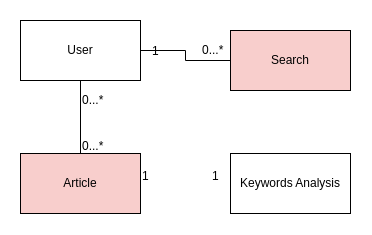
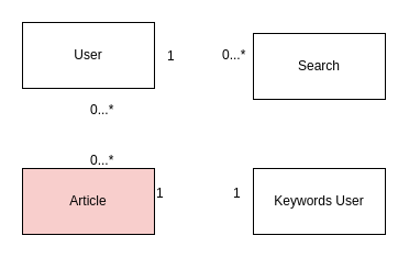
- <mxCell id="2" style="edgeStyle=orthogonalEdgeStyle;rounded=0;orthogonalLoop=1;jettySize=auto;html=1;exitX=1;exitY=0.5;exitDx=0;exitDy=0;endArrow=none;endFill=0;" edge="1" parent="1" source="4" target="5"><mxGeometry relative="1" as="geometry" /></mxCell>
- <mxCell id="5" value="Search" style="rounded=0;whiteSpace=wrap;html=1;fillColor=#f8cecc;" vertex="1" parent="1"><mxGeometry x="230" y="30" width="120" height="60" as="geometry" /></mxCell>
+ <mxCell id="5" value="Search" style="rounded=0;whiteSpace=wrap;html=1;" vertex="1" parent="1"><mxGeometry x="230" y="30" width="120" height="60" as="geometry" /></mxCell>
- <mxCell id="3" style="edgeStyle=orthogonalEdgeStyle;rounded=0;orthogonalLoop=1;jettySize=auto;html=1;exitX=0.5;exitY=1;exitDx=0;exitDy=0;entryX=0.5;entryY=0;entryDx=0;entryDy=0;endArrow=none;endFill=0;" edge="1" parent="1" source="4" target="6"><mxGeometry relative="1" as="geometry" /></mxCell>
- <mxCell id="7" value="Keywords Analysis" style="rounded=0;whiteSpace=wrap;html=1;" vertex="1" parent="1"><mxGeometry x="230" y="153" width="120" height="60" as="geometry" /></mxCell>
+ <mxCell id="7" value="Keywords User" style="rounded=0;whiteSpace=wrap;html=1;" vertex="1" parent="1"><mxGeometry x="230" y="153" width="120" height="60" as="geometry" /></mxCell>
